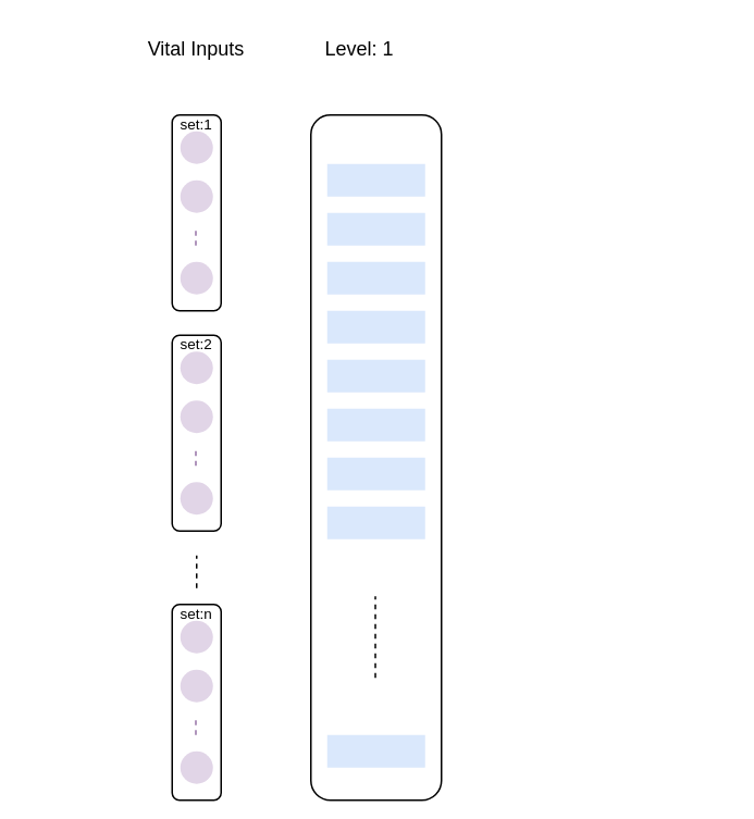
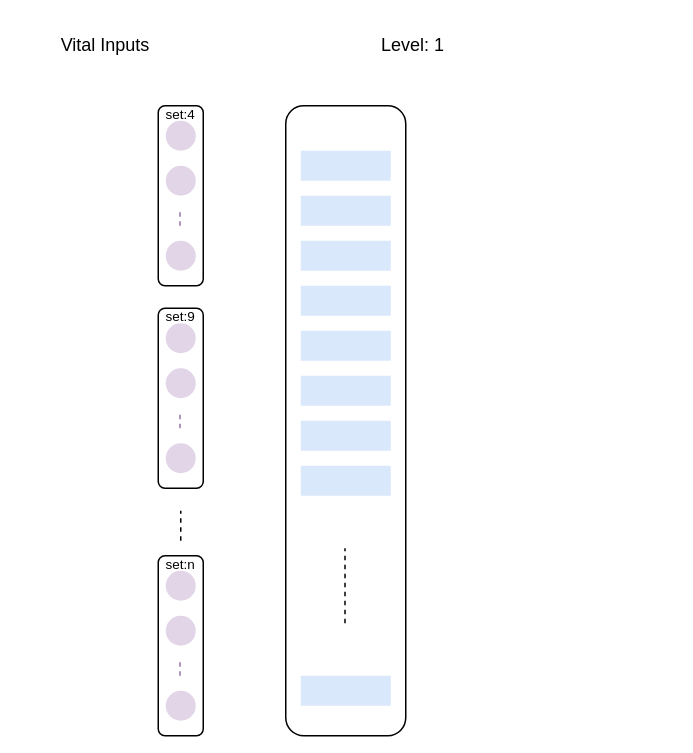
- <mxCell id="22" value="Vital Inputs" style="text;html=1;strokeColor=none;fillColor=none;align=center;verticalAlign=middle;whiteSpace=wrap;rounded=0;" vertex="1" parent="1"><mxGeometry x="85" y="20" width="70" height="20" as="geometry" /></mxCell>
+ <mxCell id="22" value="Vital Inputs" style="text;html=1;strokeColor=none;fillColor=none;align=center;verticalAlign=middle;whiteSpace=wrap;rounded=0;" vertex="1" parent="1"><mxGeometry x="35" y="20" width="70" height="20" as="geometry" /></mxCell>
- <mxCell id="25" value="Level: 1" style="text;html=1;strokeColor=none;fillColor=none;align=center;verticalAlign=middle;whiteSpace=wrap;rounded=0;" vertex="1" parent="1"><mxGeometry x="185" y="20" width="70" height="20" as="geometry" /></mxCell>
+ <mxCell id="25" value="Level: 1" style="text;html=1;strokeColor=none;fillColor=none;align=center;verticalAlign=middle;whiteSpace=wrap;rounded=0;" vertex="1" parent="1"><mxGeometry x="240" y="20" width="70" height="20" as="geometry" /></mxCell>
- <mxCell id="23" value="&lt;font style=&quot;font-size: 9px&quot;&gt;set:1&lt;/font&gt;" style="text;html=1;strokeColor=none;fillColor=none;align=center;verticalAlign=middle;whiteSpace=wrap;rounded=0;" vertex="1" parent="1"><mxGeometry x="115" y="70" width="10" height="10" as="geometry" /></mxCell>
+ <mxCell id="23" value="&lt;font style=&quot;font-size: 9px&quot;&gt;set:4&lt;/font&gt;" style="text;html=1;strokeColor=none;fillColor=none;align=center;verticalAlign=middle;whiteSpace=wrap;rounded=0;" vertex="1" parent="1"><mxGeometry x="115" y="70" width="10" height="10" as="geometry" /></mxCell>
- <mxCell id="24" value="&lt;font style=&quot;font-size: 9px&quot;&gt;set:2&lt;/font&gt;" style="text;html=1;strokeColor=none;fillColor=none;align=center;verticalAlign=middle;whiteSpace=wrap;rounded=0;" vertex="1" parent="1"><mxGeometry x="115" y="205" width="10" height="10" as="geometry" /></mxCell>
+ <mxCell id="24" value="&lt;font style=&quot;font-size: 9px&quot;&gt;set:9&lt;/font&gt;" style="text;html=1;strokeColor=none;fillColor=none;align=center;verticalAlign=middle;whiteSpace=wrap;rounded=0;" vertex="1" parent="1"><mxGeometry x="115" y="205" width="10" height="10" as="geometry" /></mxCell>
